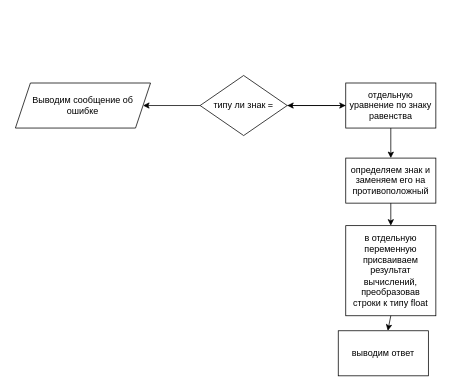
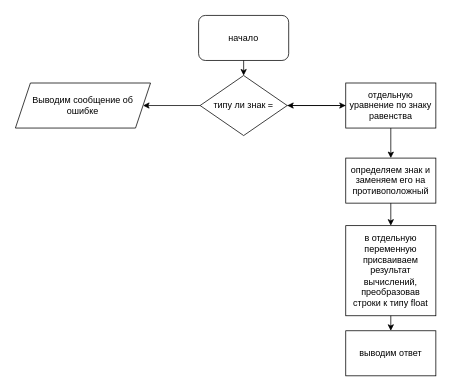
+ <mxCell id="2" value="начало" style="rounded=1;whiteSpace=wrap;html=1;" vertex="1" parent="1"><mxGeometry x="264" y="20" width="120" height="60" as="geometry" /></mxCell>
+ <mxCell id="3" value="" style="endArrow=classic;html=1;rounded=0;exitX=0.5;exitY=1;exitDx=0;exitDy=0;" edge="1" parent="1" source="2" target="4"><mxGeometry width="50" height="50" relative="1" as="geometry"><mxPoint x="300" y="230" as="sourcePoint" /><mxPoint x="324" y="140" as="targetPoint" /></mxGeometry></mxCell>
- <mxCell id="15" value="выводим ответ" style="rounded=0;whiteSpace=wrap;html=1;" vertex="1" parent="1"><mxGeometry x="450" y="440" width="120" height="60" as="geometry" /></mxCell>
+ <mxCell id="15" value="выводим ответ" style="rounded=0;whiteSpace=wrap;html=1;" vertex="1" parent="1"><mxGeometry x="460" y="440" width="120" height="60" as="geometry" /></mxCell>
